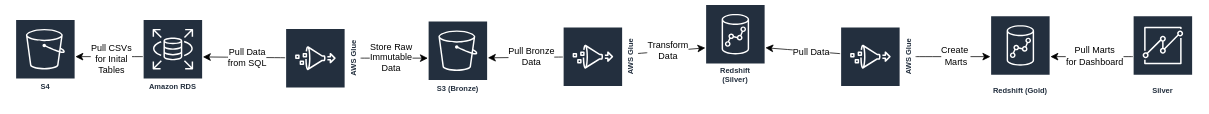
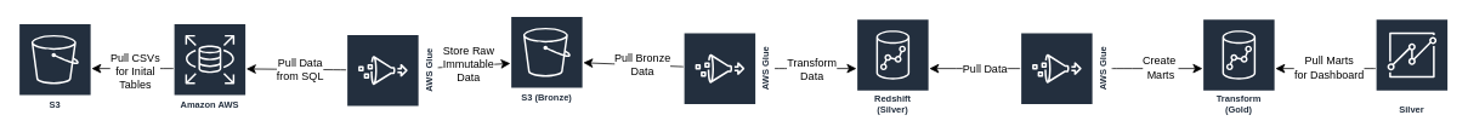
- <mxCell id="13" value="Redshift (Silver)" style="sketch=0;outlineConnect=0;fontColor=#232F3E;gradientColor=none;strokeColor=#ffffff;fillColor=#232F3E;dashed=0;verticalLabelPosition=middle;verticalAlign=bottom;align=center;html=1;whiteSpace=wrap;fontSize=10;fontStyle=1;spacing=3;shape=mxgraph.aws4.productIcon;prIcon=mxgraph.aws4.redshift;rounded=1;" parent="1" vertex="1"><mxGeometry x="940" y="5" width="80" height="110" as="geometry" /></mxCell>
+ <mxCell id="13" value="Redshift (Silver)" style="sketch=0;outlineConnect=0;fontColor=#232F3E;gradientColor=none;strokeColor=#ffffff;fillColor=#232F3E;dashed=0;verticalLabelPosition=middle;verticalAlign=bottom;align=center;html=1;whiteSpace=wrap;fontSize=10;fontStyle=1;spacing=3;shape=mxgraph.aws4.productIcon;prIcon=mxgraph.aws4.redshift;rounded=1;" parent="1" vertex="1"><mxGeometry x="940" y="20" width="80" height="110" as="geometry" /></mxCell>
- <mxCell id="26" value="S3 (Bronze)" style="sketch=0;outlineConnect=0;fontColor=#232F3E;gradientColor=none;strokeColor=#ffffff;fillColor=#232F3E;dashed=0;verticalLabelPosition=middle;verticalAlign=bottom;align=center;html=1;whiteSpace=wrap;fontSize=10;fontStyle=1;spacing=3;shape=mxgraph.aws4.productIcon;prIcon=mxgraph.aws4.s3;rounded=1;" parent="1" vertex="1"><mxGeometry x="570" y="27" width="80" height="100" as="geometry" /></mxCell>
+ <mxCell id="26" value="S3 (Bronze)" style="sketch=0;outlineConnect=0;fontColor=#232F3E;gradientColor=none;strokeColor=#ffffff;fillColor=#232F3E;dashed=0;verticalLabelPosition=middle;verticalAlign=bottom;align=center;html=1;whiteSpace=wrap;fontSize=10;fontStyle=1;spacing=3;shape=mxgraph.aws4.productIcon;prIcon=mxgraph.aws4.s3;rounded=1;" parent="1" vertex="1"><mxGeometry x="560" y="17" width="80" height="100" as="geometry" /></mxCell>
- <mxCell id="22" value="Redshift (Gold)" style="sketch=0;outlineConnect=0;fontColor=#232F3E;gradientColor=none;strokeColor=#ffffff;fillColor=#232F3E;dashed=0;verticalLabelPosition=middle;verticalAlign=bottom;align=center;html=1;whiteSpace=wrap;fontSize=10;fontStyle=1;spacing=3;shape=mxgraph.aws4.productIcon;prIcon=mxgraph.aws4.redshift;rounded=1;" parent="1" vertex="1"><mxGeometry x="1320" y="20" width="80" height="110" as="geometry" /></mxCell>
+ <mxCell id="22" value="Transform (Gold)" style="sketch=0;outlineConnect=0;fontColor=#232F3E;gradientColor=none;strokeColor=#ffffff;fillColor=#232F3E;dashed=0;verticalLabelPosition=middle;verticalAlign=bottom;align=center;html=1;whiteSpace=wrap;fontSize=10;fontStyle=1;spacing=3;shape=mxgraph.aws4.productIcon;prIcon=mxgraph.aws4.redshift;rounded=1;" parent="1" vertex="1"><mxGeometry x="1320" y="20" width="80" height="110" as="geometry" /></mxCell>
- <mxCell id="12" value="S4" style="sketch=0;outlineConnect=0;fontColor=#232F3E;gradientColor=none;strokeColor=#ffffff;fillColor=#232F3E;dashed=0;verticalLabelPosition=middle;verticalAlign=bottom;align=center;html=1;whiteSpace=wrap;fontSize=10;fontStyle=1;spacing=3;shape=mxgraph.aws4.productIcon;prIcon=mxgraph.aws4.s3;rounded=1;" parent="1" vertex="1"><mxGeometry x="20" y="25" width="80" height="100" as="geometry" /></mxCell>
+ <mxCell id="12" value="S3" style="sketch=0;outlineConnect=0;fontColor=#232F3E;gradientColor=none;strokeColor=#ffffff;fillColor=#232F3E;dashed=0;verticalLabelPosition=middle;verticalAlign=bottom;align=center;html=1;whiteSpace=wrap;fontSize=10;fontStyle=1;spacing=3;shape=mxgraph.aws4.productIcon;prIcon=mxgraph.aws4.s3;rounded=1;" parent="1" vertex="1"><mxGeometry x="20" y="25" width="80" height="100" as="geometry" /></mxCell>
- <mxCell id="11" value="Amazon RDS" style="sketch=0;outlineConnect=0;fontColor=#232F3E;gradientColor=none;strokeColor=#ffffff;fillColor=#232F3E;dashed=0;verticalLabelPosition=middle;verticalAlign=bottom;align=center;html=1;whiteSpace=wrap;fontSize=10;fontStyle=1;spacing=3;shape=mxgraph.aws4.productIcon;prIcon=mxgraph.aws4.rds;rounded=1;" parent="1" vertex="1"><mxGeometry x="190" y="25" width="80" height="100" as="geometry" /></mxCell>
+ <mxCell id="11" value="Amazon AWS" style="sketch=0;outlineConnect=0;fontColor=#232F3E;gradientColor=none;strokeColor=#ffffff;fillColor=#232F3E;dashed=0;verticalLabelPosition=middle;verticalAlign=bottom;align=center;html=1;whiteSpace=wrap;fontSize=10;fontStyle=1;spacing=3;shape=mxgraph.aws4.productIcon;prIcon=mxgraph.aws4.rds;rounded=1;" parent="1" vertex="1"><mxGeometry x="190" y="25" width="80" height="100" as="geometry" /></mxCell>
